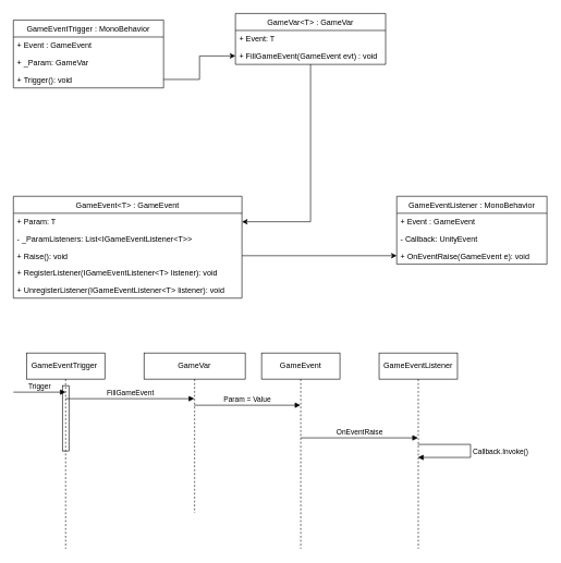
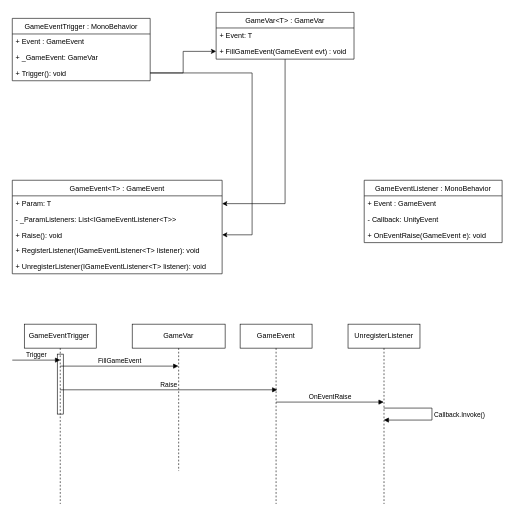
- <mxCell id="15" value="+ _Param: GameVar" style="text;strokeColor=none;fillColor=none;align=left;verticalAlign=top;spacingLeft=4;spacingRight=4;overflow=hidden;rotatable=0;points=[[0,0.5],[1,0.5]];portConstraint=eastwest;" parent="13" vertex="1"><mxGeometry y="52" width="230" height="26" as="geometry" /></mxCell>
+ <mxCell id="15" value="+ _GameEvent: GameVar" style="text;strokeColor=none;fillColor=none;align=left;verticalAlign=top;spacingLeft=4;spacingRight=4;overflow=hidden;rotatable=0;points=[[0,0.5],[1,0.5]];portConstraint=eastwest;" parent="13" vertex="1"><mxGeometry y="52" width="230" height="26" as="geometry" /></mxCell>
+ <mxCell id="3" style="edgeStyle=orthogonalEdgeStyle;rounded=0;orthogonalLoop=1;jettySize=auto;html=1;entryX=1;entryY=0.5;entryDx=0;entryDy=0;" parent="1" source="16" target="31" edge="1"><mxGeometry relative="1" as="geometry"><Array as="points"><mxPoint x="420" y="121" /><mxPoint x="420" y="391" /></Array></mxGeometry></mxCell>
- <mxCell id="12" style="edgeStyle=orthogonalEdgeStyle;rounded=0;orthogonalLoop=1;jettySize=auto;html=1;entryX=0;entryY=0.5;entryDx=0;entryDy=0;" parent="1" source="31" target="11" edge="1"><mxGeometry relative="1" as="geometry" /></mxCell>
- <mxCell id="23" value="&lt;span&gt;GameEventListener&lt;/span&gt;" style="shape=umlLifeline;perimeter=lifelinePerimeter;whiteSpace=wrap;html=1;container=1;collapsible=0;recursiveResize=0;outlineConnect=0;" parent="1" vertex="1"><mxGeometry x="580" y="540" width="120" height="300" as="geometry" /></mxCell>
+ <mxCell id="23" value="&lt;span&gt;UnregisterListener&lt;/span&gt;" style="shape=umlLifeline;perimeter=lifelinePerimeter;whiteSpace=wrap;html=1;container=1;collapsible=0;recursiveResize=0;outlineConnect=0;" parent="1" vertex="1"><mxGeometry x="580" y="540" width="120" height="300" as="geometry" /></mxCell>
- <mxCell id="24" value="Param = Value" style="html=1;verticalAlign=bottom;endArrow=block;" parent="1" source="20" target="21" edge="1"><mxGeometry width="80" relative="1" as="geometry"><mxPoint x="280" y="610" as="sourcePoint" /><mxPoint x="360" y="610" as="targetPoint" /><Array as="points"><mxPoint x="370" y="620" /></Array></mxGeometry></mxCell>
+ <mxCell id="25" value="Raise" style="html=1;verticalAlign=bottom;endArrow=block;entryX=0.517;entryY=0.365;entryDx=0;entryDy=0;entryPerimeter=0;" parent="1" source="17" target="21" edge="1"><mxGeometry width="80" relative="1" as="geometry"><mxPoint x="100" y="650" as="sourcePoint" /><mxPoint x="180" y="650" as="targetPoint" /></mxGeometry></mxCell>
